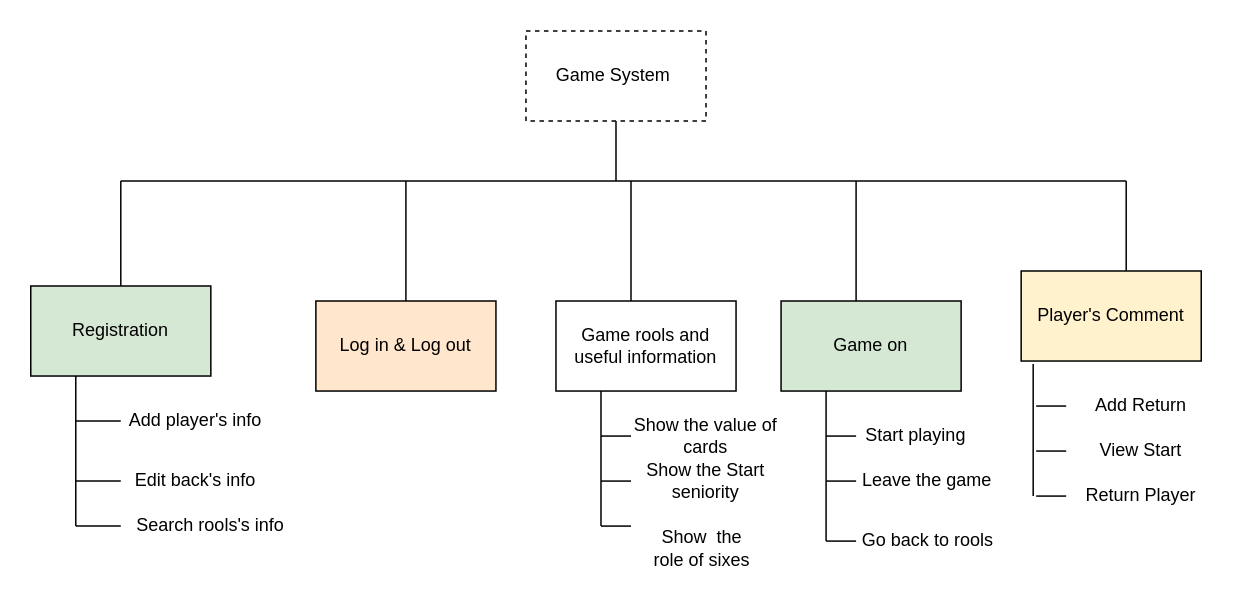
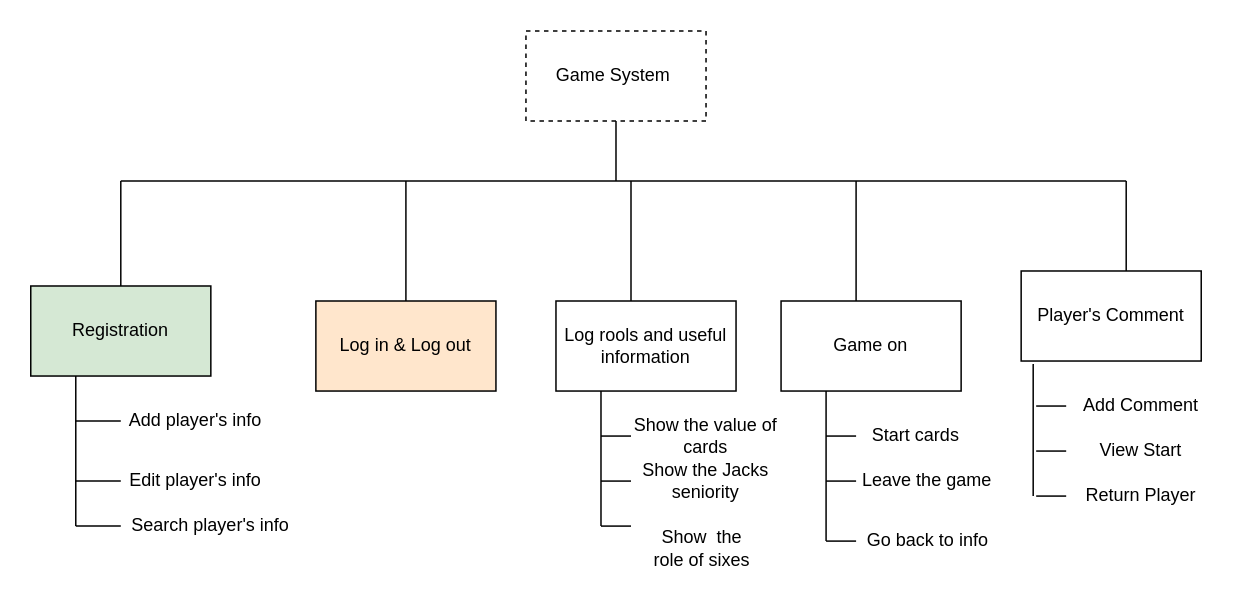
- <mxCell id="21" value="Player's Comment" style="rounded=0;whiteSpace=wrap;html=1;fillColor=#fff2cc;" vertex="1" parent="1"><mxGeometry x="680" y="180" width="120" height="60" as="geometry" /></mxCell>
+ <mxCell id="21" value="Player's Comment" style="rounded=0;whiteSpace=wrap;html=1;" vertex="1" parent="1"><mxGeometry x="680" y="180" width="120" height="60" as="geometry" /></mxCell>
- <mxCell id="17" value="Game rools and useful information" style="rounded=0;whiteSpace=wrap;html=1;" vertex="1" parent="1"><mxGeometry x="370" y="200" width="120" height="60" as="geometry" /></mxCell>
+ <mxCell id="17" value="Log rools and useful information" style="rounded=0;whiteSpace=wrap;html=1;" vertex="1" parent="1"><mxGeometry x="370" y="200" width="120" height="60" as="geometry" /></mxCell>
- <mxCell id="19" value="Game on" style="rounded=0;whiteSpace=wrap;html=1;fillColor=#d5e8d4;" vertex="1" parent="1"><mxGeometry x="520" y="200" width="120" height="60" as="geometry" /></mxCell>
+ <mxCell id="19" value="Game on" style="rounded=0;whiteSpace=wrap;html=1;" vertex="1" parent="1"><mxGeometry x="520" y="200" width="120" height="60" as="geometry" /></mxCell>
- <mxCell id="26" value="Add Return" style="text;html=1;strokeColor=none;fillColor=none;align=center;verticalAlign=middle;whiteSpace=wrap;rounded=0;" vertex="1" parent="1"><mxGeometry x="710" y="260" width="100" height="20" as="geometry" /></mxCell>
+ <mxCell id="26" value="Add Comment" style="text;html=1;strokeColor=none;fillColor=none;align=center;verticalAlign=middle;whiteSpace=wrap;rounded=0;" vertex="1" parent="1"><mxGeometry x="710" y="260" width="100" height="20" as="geometry" /></mxCell>
- <mxCell id="37" value="Start playing" style="text;html=1;strokeColor=none;fillColor=none;align=center;verticalAlign=middle;whiteSpace=wrap;rounded=0;" vertex="1" parent="1"><mxGeometry x="570" y="280" width="80" height="20" as="geometry" /></mxCell>
+ <mxCell id="37" value="Start cards" style="text;html=1;strokeColor=none;fillColor=none;align=center;verticalAlign=middle;whiteSpace=wrap;rounded=0;" vertex="1" parent="1"><mxGeometry x="570" y="280" width="80" height="20" as="geometry" /></mxCell>
- <mxCell id="12" value="Edit back's info" style="text;html=1;strokeColor=none;fillColor=none;align=center;verticalAlign=middle;whiteSpace=wrap;rounded=0;" vertex="1" parent="1"><mxGeometry x="80" y="310" width="100" height="20" as="geometry" /></mxCell>
+ <mxCell id="12" value="Edit player's info" style="text;html=1;strokeColor=none;fillColor=none;align=center;verticalAlign=middle;whiteSpace=wrap;rounded=0;" vertex="1" parent="1"><mxGeometry x="80" y="310" width="100" height="20" as="geometry" /></mxCell>
- <mxCell id="34" value="Show the Start seniority" style="text;html=1;strokeColor=none;fillColor=none;align=center;verticalAlign=middle;whiteSpace=wrap;rounded=0;" vertex="1" parent="1"><mxGeometry x="425" y="310" width="90" height="20" as="geometry" /></mxCell>
+ <mxCell id="34" value="Show the Jacks seniority" style="text;html=1;strokeColor=none;fillColor=none;align=center;verticalAlign=middle;whiteSpace=wrap;rounded=0;" vertex="1" parent="1"><mxGeometry x="425" y="310" width="90" height="20" as="geometry" /></mxCell>
- <mxCell id="13" value="Search rools's info" style="text;html=1;strokeColor=none;fillColor=none;align=center;verticalAlign=middle;whiteSpace=wrap;rounded=0;" vertex="1" parent="1"><mxGeometry x="80" y="340" width="120" height="20" as="geometry" /></mxCell>
+ <mxCell id="13" value="Search player's info" style="text;html=1;strokeColor=none;fillColor=none;align=center;verticalAlign=middle;whiteSpace=wrap;rounded=0;" vertex="1" parent="1"><mxGeometry x="80" y="340" width="120" height="20" as="geometry" /></mxCell>
- <mxCell id="42" value="Go back to rools" style="text;html=1;strokeColor=none;fillColor=none;align=center;verticalAlign=middle;whiteSpace=wrap;rounded=0;" vertex="1" parent="1"><mxGeometry x="567.5" y="350" width="100" height="20" as="geometry" /></mxCell>
+ <mxCell id="42" value="Go back to info" style="text;html=1;strokeColor=none;fillColor=none;align=center;verticalAlign=middle;whiteSpace=wrap;rounded=0;" vertex="1" parent="1"><mxGeometry x="567.5" y="350" width="100" height="20" as="geometry" /></mxCell>
